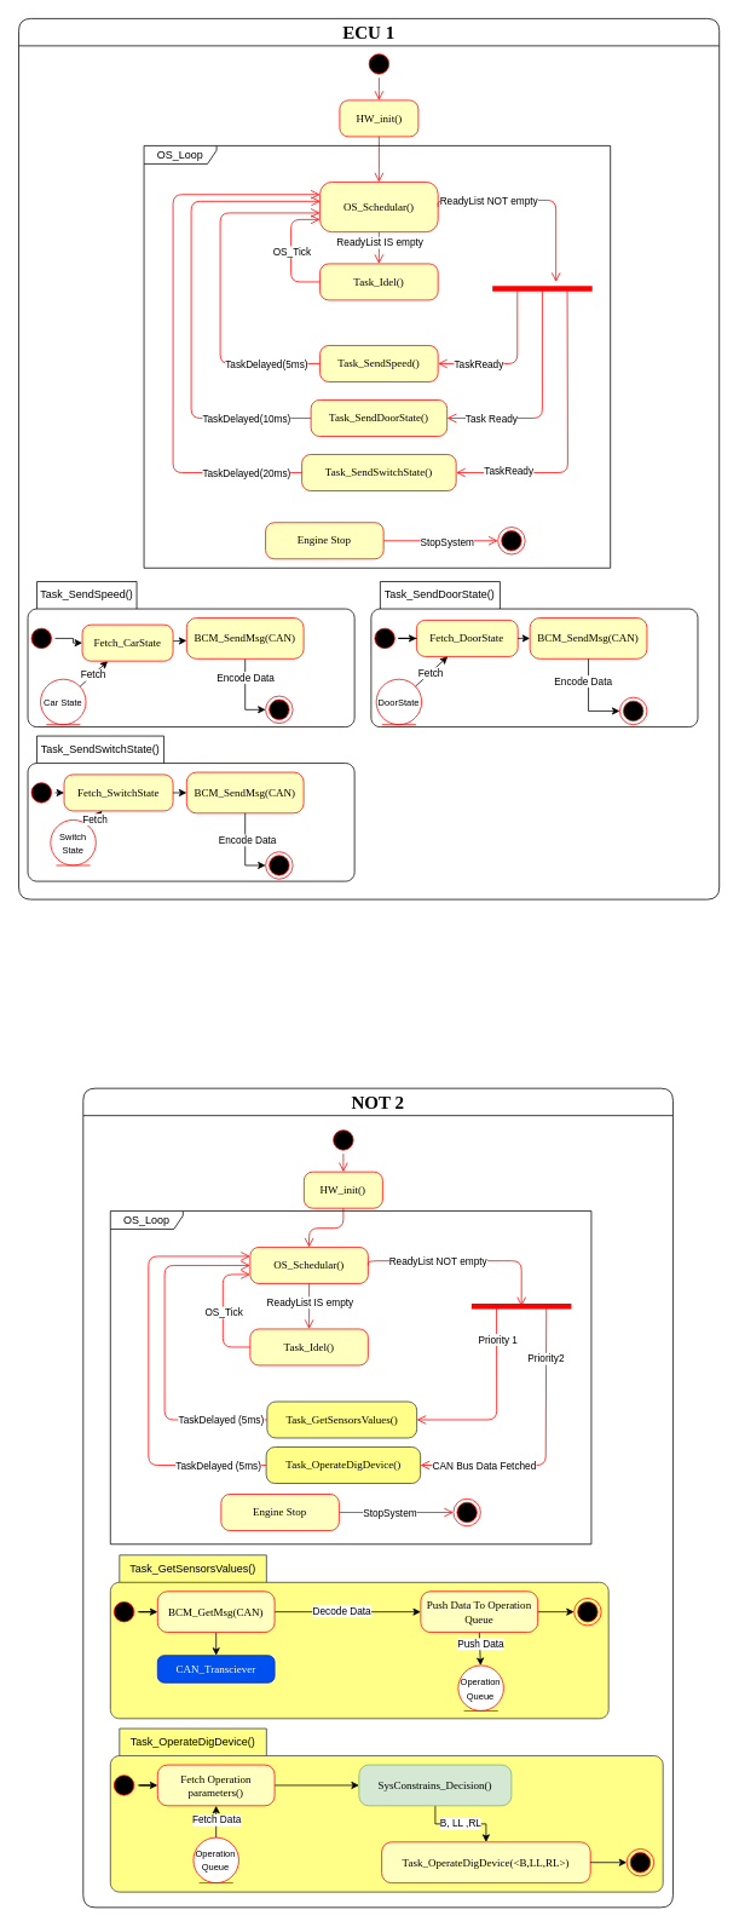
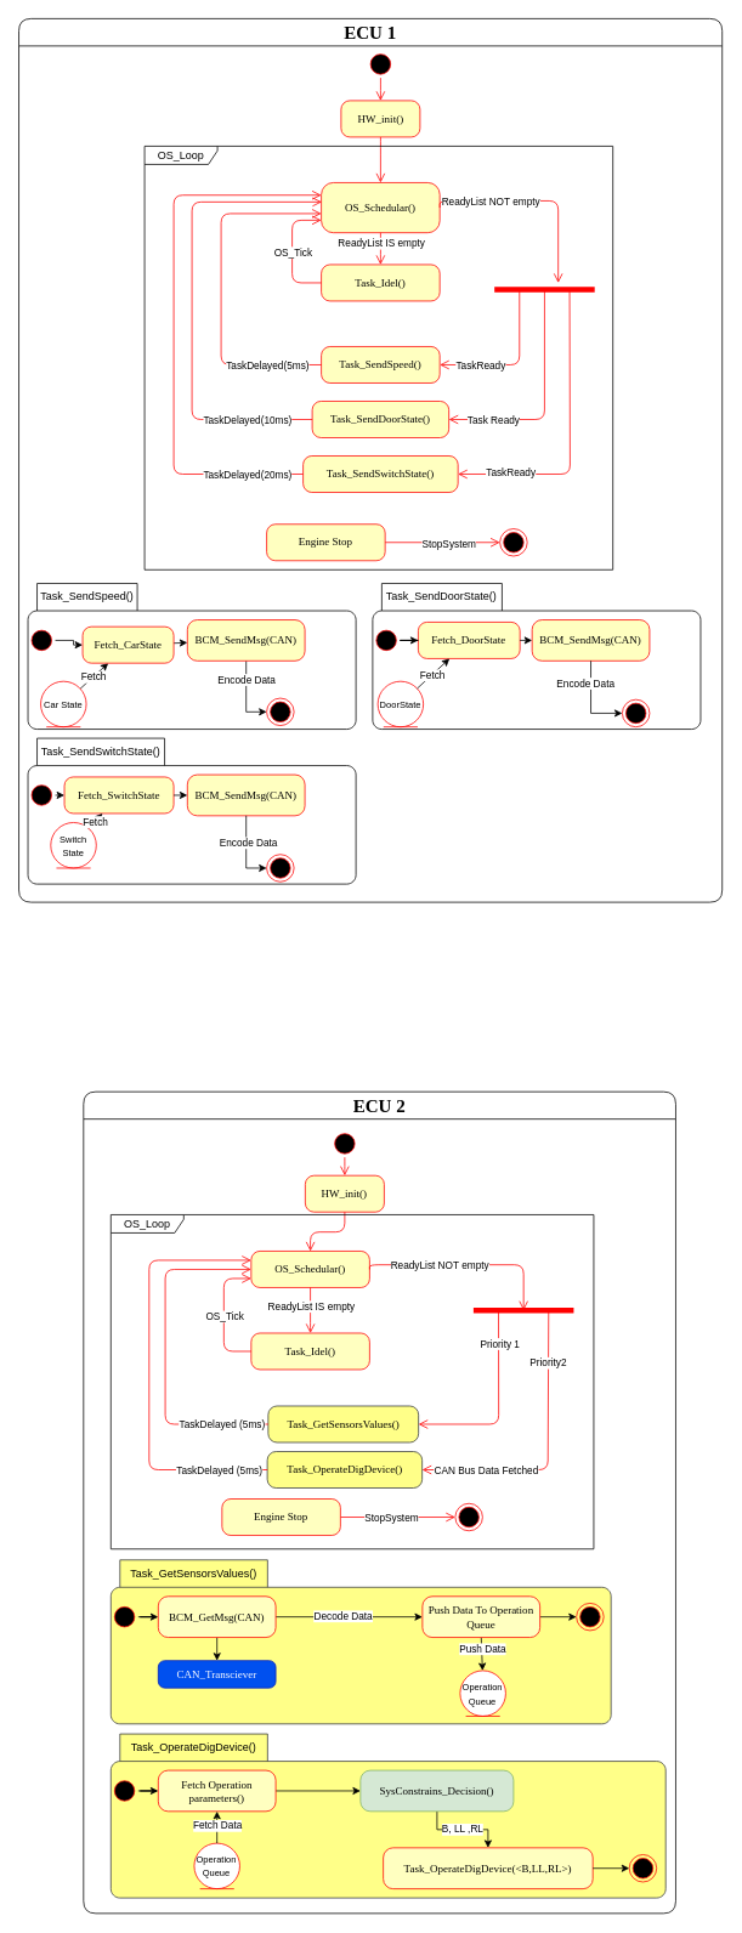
- <mxCell id="71" value="&lt;font style=&quot;font-size: 20px;&quot;&gt;NOT 2&lt;/font&gt;" style="swimlane;whiteSpace=wrap;html=1;rounded=1;shadow=0;comic=0;labelBackgroundColor=none;strokeWidth=1;fontFamily=Verdana;fontSize=12;align=center;startSize=30;" parent="1" vertex="1"><mxGeometry x="91" y="1198" width="650" height="902" as="geometry"><mxRectangle x="10" y="890" width="200" height="30" as="alternateBounds" /></mxGeometry></mxCell>
+ <mxCell id="71" value="&lt;font style=&quot;font-size: 20px;&quot;&gt;ECU 2&lt;/font&gt;" style="swimlane;whiteSpace=wrap;html=1;rounded=1;shadow=0;comic=0;labelBackgroundColor=none;strokeWidth=1;fontFamily=Verdana;fontSize=12;align=center;startSize=30;" parent="1" vertex="1"><mxGeometry x="91" y="1198" width="650" height="902" as="geometry"><mxRectangle x="10" y="890" width="200" height="30" as="alternateBounds" /></mxGeometry></mxCell>
